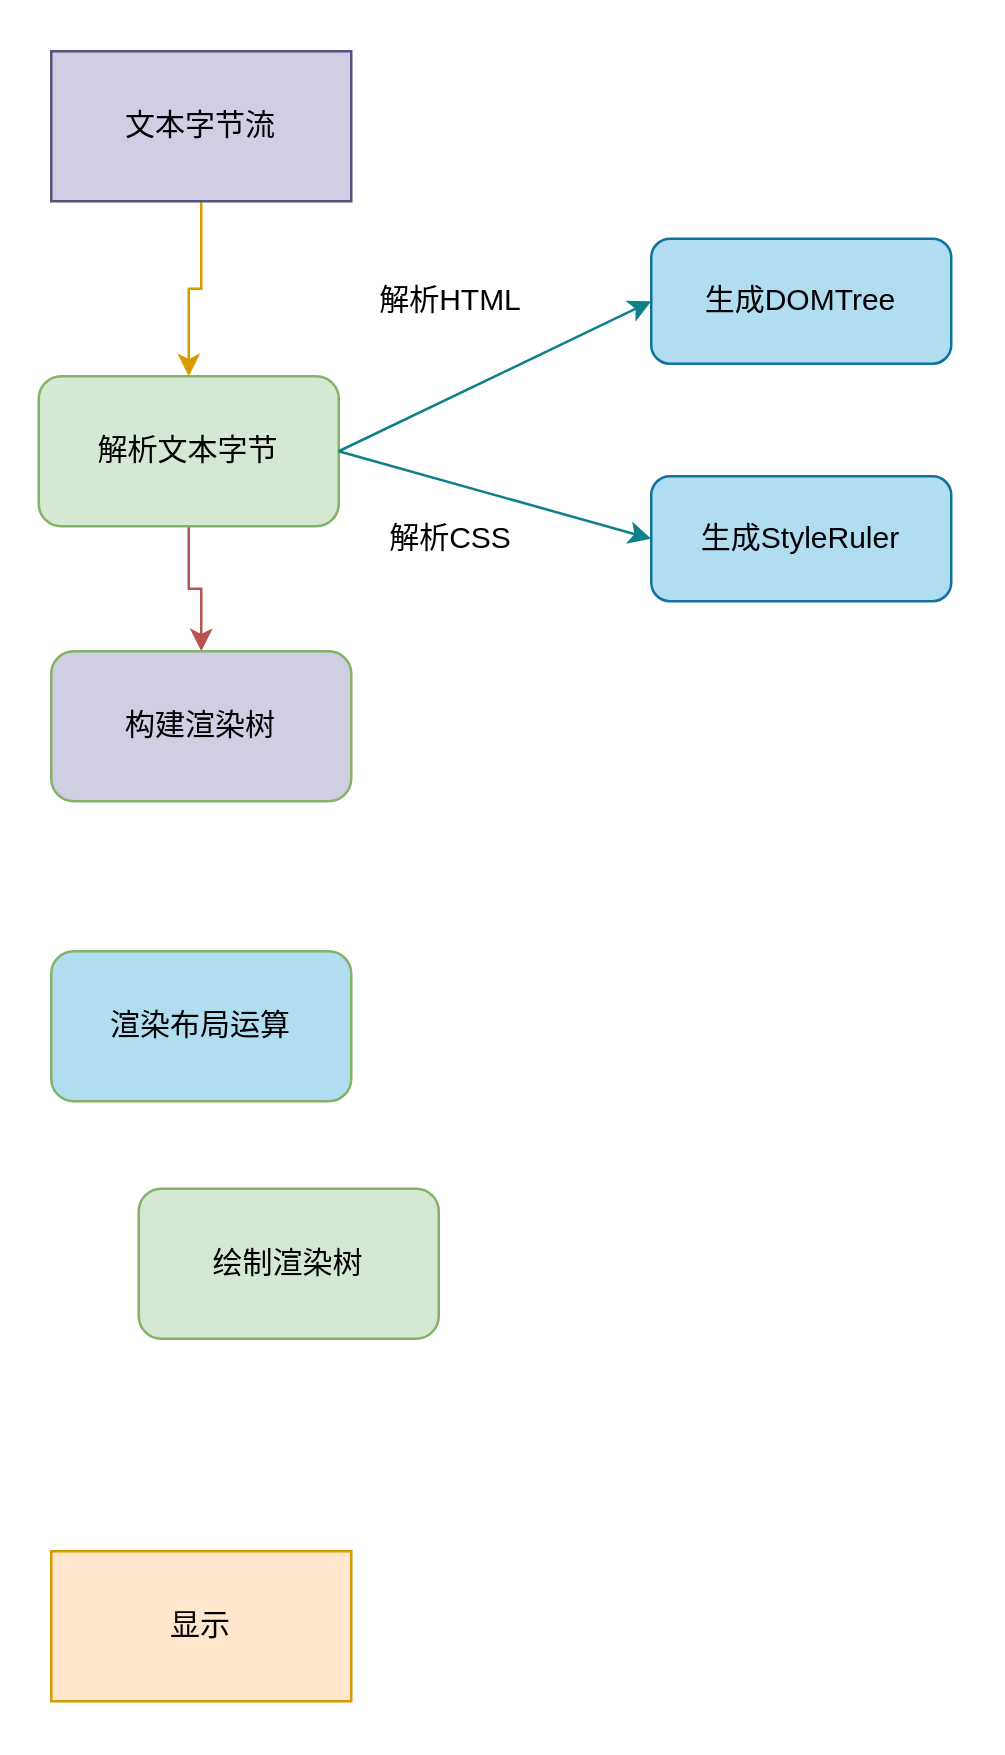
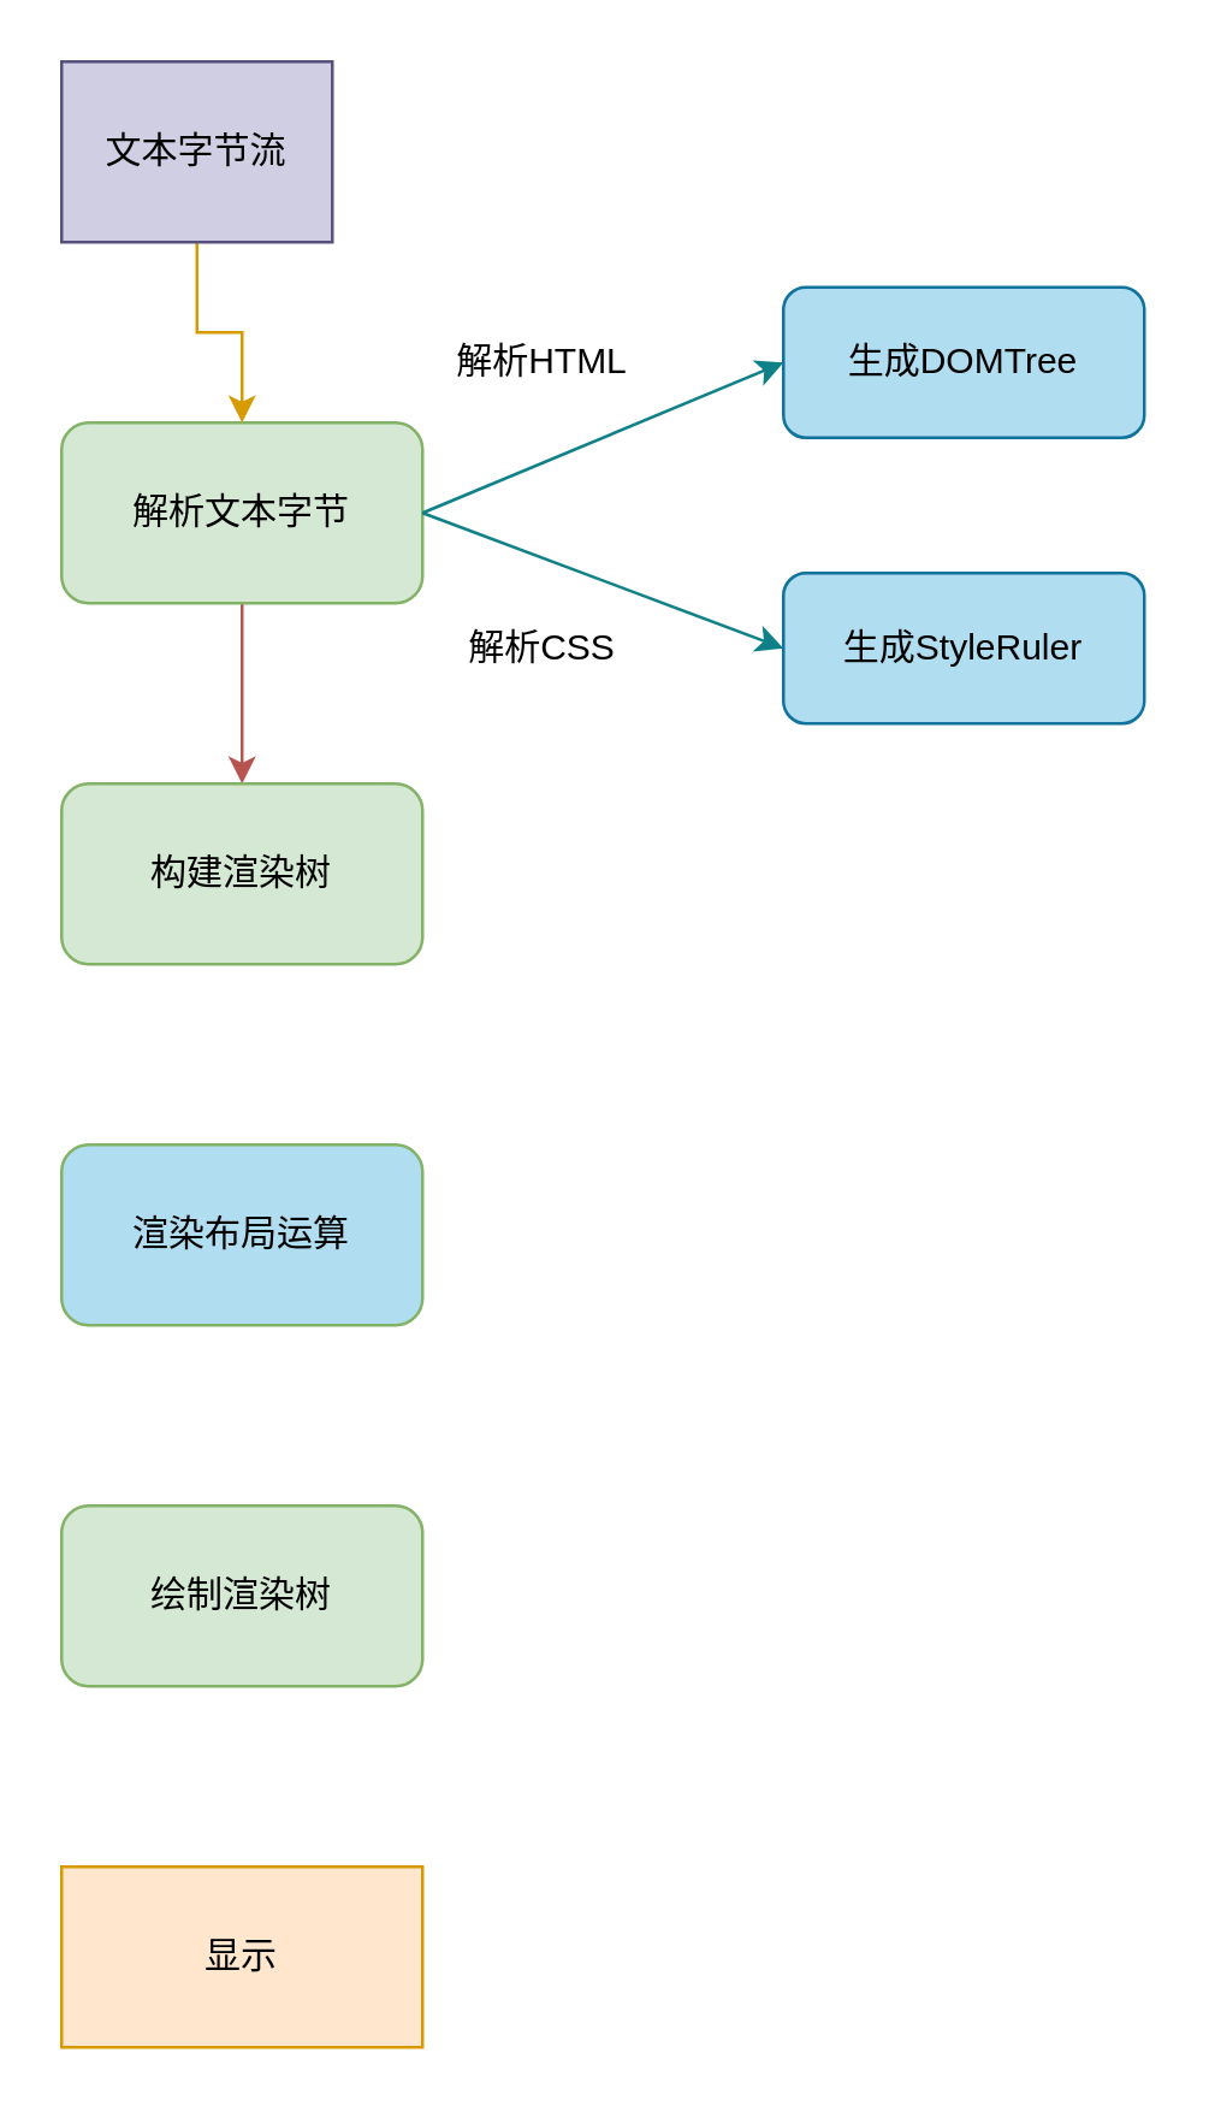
- <mxCell id="6" value="&lt;span style=&quot;white-space: normal&quot;&gt;文本字节流&lt;/span&gt;" style="rounded=0;whiteSpace=wrap;html=1;fillColor=#d0cee2;strokeColor=#56517e;" vertex="1" parent="1"><mxGeometry x="20" y="20" width="120" height="60" as="geometry" /></mxCell>
+ <mxCell id="6" value="&lt;span style=&quot;white-space: normal&quot;&gt;文本字节流&lt;/span&gt;" style="rounded=0;whiteSpace=wrap;html=1;fillColor=#d0cee2;strokeColor=#56517e;" vertex="1" parent="1"><mxGeometry x="20" y="20" width="90" height="60" as="geometry" /></mxCell>
- <mxCell id="3" value="解析文本字节" style="rounded=1;whiteSpace=wrap;html=1;fillColor=#d5e8d4;strokeColor=#82b366;" vertex="1" parent="1"><mxGeometry x="15" y="150" width="120" height="60" as="geometry" /></mxCell>
+ <mxCell id="3" value="解析文本字节" style="rounded=1;whiteSpace=wrap;html=1;fillColor=#d5e8d4;strokeColor=#82b366;" vertex="1" parent="1"><mxGeometry x="20" y="140" width="120" height="60" as="geometry" /></mxCell>
- <mxCell id="4" value="构建渲染树" style="rounded=1;whiteSpace=wrap;html=1;fillColor=#d0cee2;strokeColor=#82b366;" vertex="1" parent="1"><mxGeometry x="20" y="260" width="120" height="60" as="geometry" /></mxCell>
+ <mxCell id="4" value="构建渲染树" style="rounded=1;whiteSpace=wrap;html=1;fillColor=#d5e8d4;strokeColor=#82b366;" vertex="1" parent="1"><mxGeometry x="20" y="260" width="120" height="60" as="geometry" /></mxCell>
- <mxCell id="8" value="绘制渲染树" style="rounded=1;whiteSpace=wrap;html=1;fillColor=#d5e8d4;strokeColor=#82b366;" vertex="1" parent="1"><mxGeometry x="55" y="475" width="120" height="60" as="geometry" /></mxCell>
+ <mxCell id="8" value="绘制渲染树" style="rounded=1;whiteSpace=wrap;html=1;fillColor=#d5e8d4;strokeColor=#82b366;" vertex="1" parent="1"><mxGeometry x="20" y="500" width="120" height="60" as="geometry" /></mxCell>
